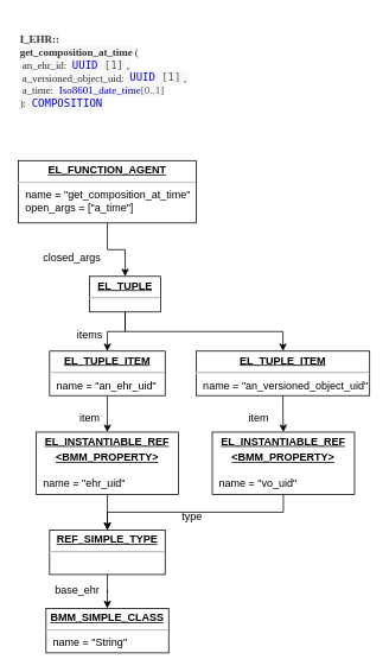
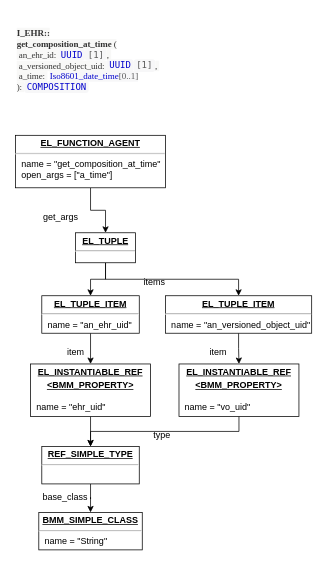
- <mxCell id="10" value="closed_args" style="text;html=1;align=center;verticalAlign=middle;resizable=0;points=[];autosize=1;" vertex="1" parent="1"><mxGeometry x="40" y="280" width="80" height="20" as="geometry" /></mxCell>
+ <mxCell id="10" value="get_args" style="text;html=1;align=center;verticalAlign=middle;resizable=0;points=[];autosize=1;" vertex="1" parent="1"><mxGeometry x="40" y="280" width="80" height="20" as="geometry" /></mxCell>
- <mxCell id="14" value="items" style="text;html=1;align=center;verticalAlign=middle;resizable=0;points=[];autosize=1;" vertex="1" parent="1"><mxGeometry x="80" y="366" width="40" height="20" as="geometry" /></mxCell>
+ <mxCell id="14" value="items" style="text;html=1;align=center;verticalAlign=middle;resizable=0;points=[];autosize=1;" vertex="1" parent="1"><mxGeometry x="185" y="366" width="40" height="20" as="geometry" /></mxCell>
- <mxCell id="18" value="base_ehr" style="text;html=1;align=center;verticalAlign=middle;resizable=0;points=[];autosize=1;" vertex="1" parent="1"><mxGeometry x="51" y="653" width="70" height="20" as="geometry" /></mxCell>
+ <mxCell id="18" value="base_class" style="text;html=1;align=center;verticalAlign=middle;resizable=0;points=[];autosize=1;" vertex="1" parent="1"><mxGeometry x="51" y="653" width="70" height="20" as="geometry" /></mxCell>
